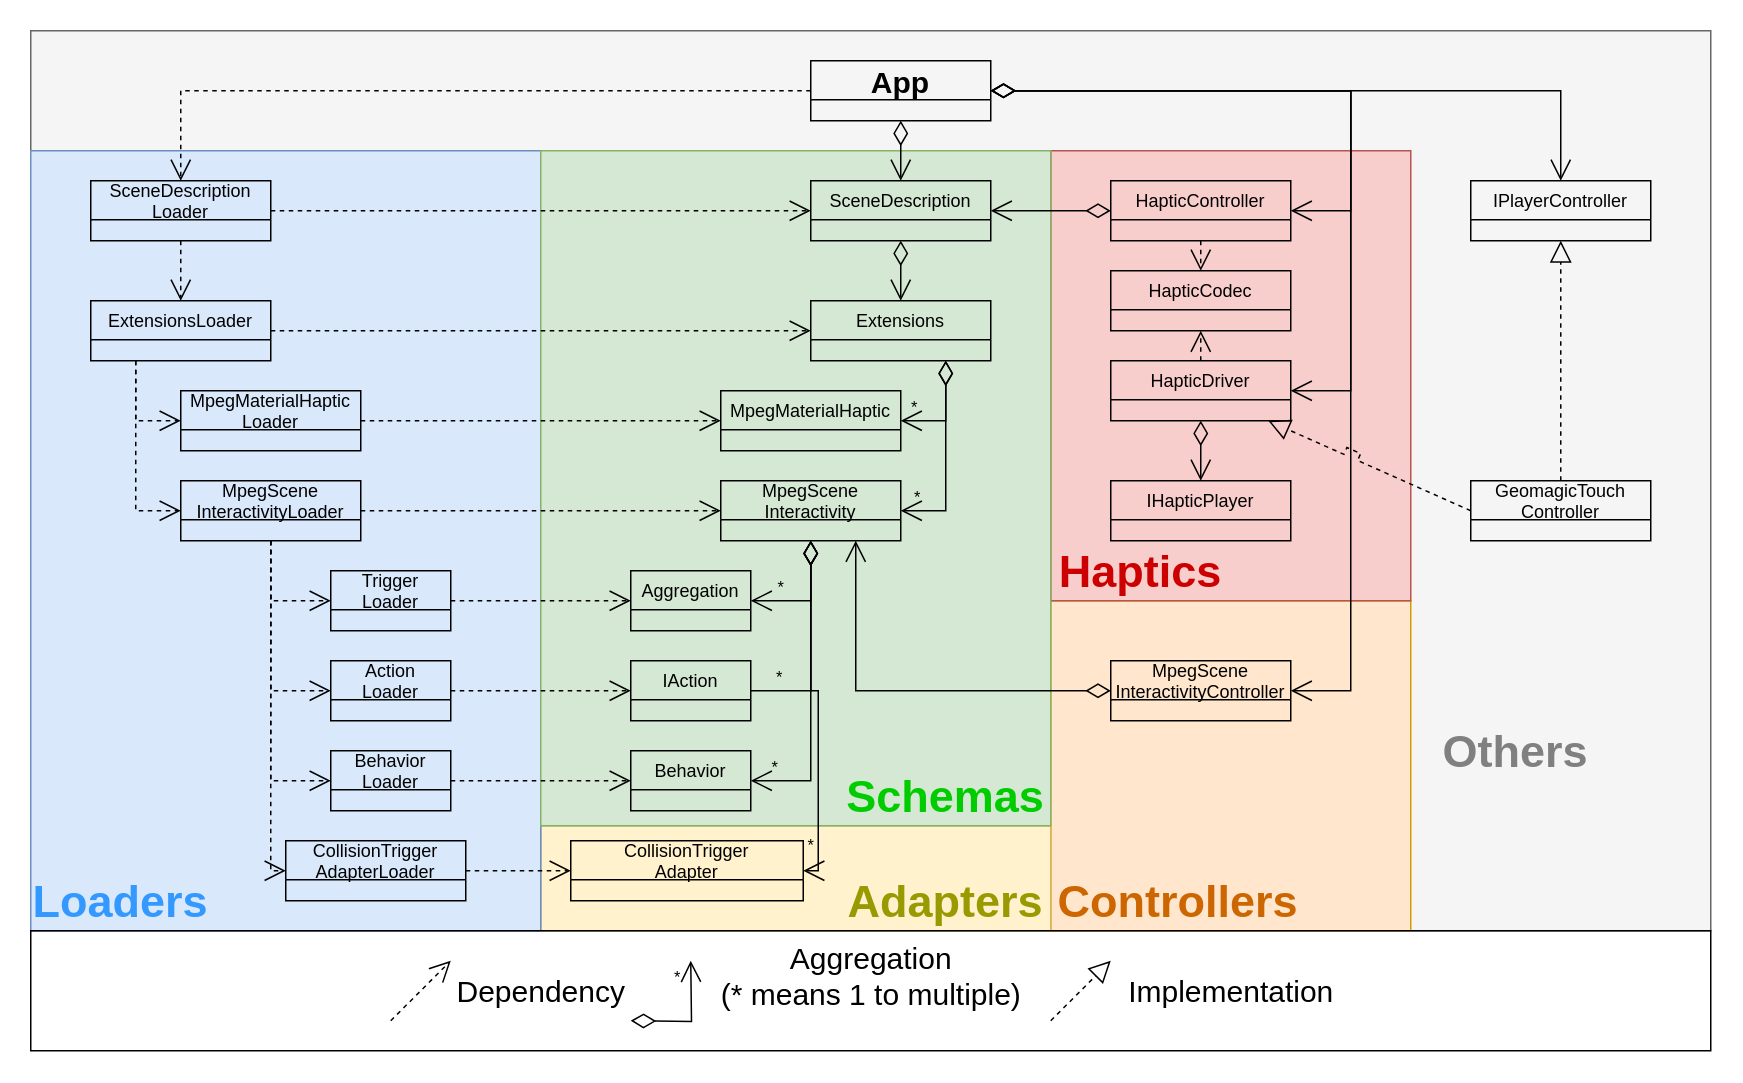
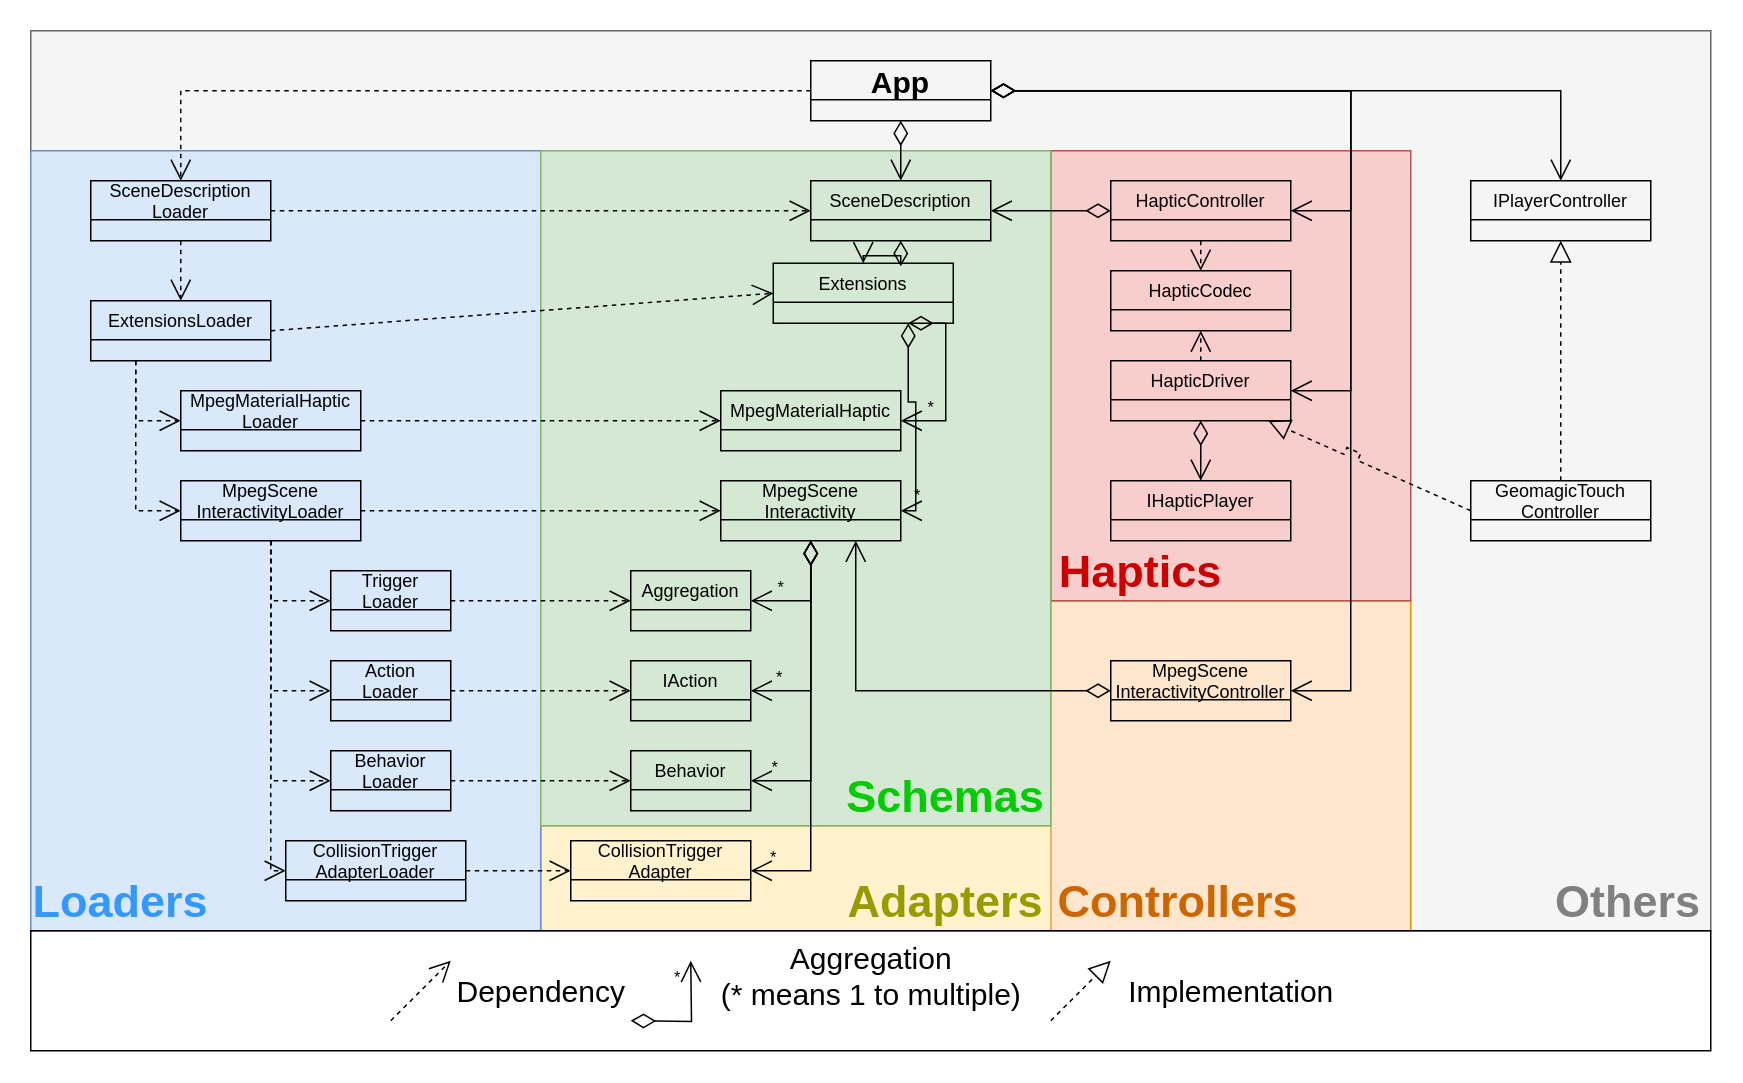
- <mxCell id="29" value="Extensions" style="swimlane;fontStyle=0;childLayout=stackLayout;horizontal=1;startSize=26;fillColor=none;horizontalStack=0;resizeParent=1;resizeParentMax=0;resizeLast=0;collapsible=1;marginBottom=0;" vertex="1" parent="1"><mxGeometry x="540" y="200" width="120" height="40" as="geometry" /></mxCell>
+ <mxCell id="29" value="Extensions" style="swimlane;fontStyle=0;childLayout=stackLayout;horizontal=1;startSize=26;fillColor=none;horizontalStack=0;resizeParent=1;resizeParentMax=0;resizeLast=0;collapsible=1;marginBottom=0;" vertex="1" parent="1"><mxGeometry x="515" y="175" width="120" height="40" as="geometry" /></mxCell>
- <mxCell id="43" value="" style="endArrow=none;html=1;endSize=12;startArrow=diamondThin;startSize=14;startFill=0;edgeStyle=orthogonalEdgeStyle;align=left;verticalAlign=bottom;exitX=0.5;exitY=1;exitDx=0;exitDy=0;entryX=1;entryY=0.5;entryDx=0;entryDy=0;rounded=0;" edge="1" parent="1" source="33" target="39"><mxGeometry x="-1" y="3" relative="1" as="geometry"><mxPoint x="580" y="410" as="sourcePoint" /><mxPoint x="550" y="470" as="targetPoint" /></mxGeometry></mxCell>
+ <mxCell id="43" value="" style="endArrow=open;html=1;endSize=12;startArrow=diamondThin;startSize=14;startFill=0;edgeStyle=orthogonalEdgeStyle;align=left;verticalAlign=bottom;exitX=0.5;exitY=1;exitDx=0;exitDy=0;entryX=1;entryY=0.5;entryDx=0;entryDy=0;rounded=0;" edge="1" parent="1" source="33" target="39"><mxGeometry x="-1" y="3" relative="1" as="geometry"><mxPoint x="580" y="410" as="sourcePoint" /><mxPoint x="550" y="470" as="targetPoint" /></mxGeometry></mxCell>
- <mxCell id="78" value="Others" style="text;html=1;strokeColor=none;fillColor=none;align=center;verticalAlign=middle;whiteSpace=wrap;rounded=0;labelBackgroundColor=none;fontStyle=1;fontColor=#808080;fontSize=30;" vertex="1" parent="1"><mxGeometry x="955" y="480" width="110" height="40" as="geometry" /></mxCell>
+ <mxCell id="78" value="Others" style="text;html=1;strokeColor=none;fillColor=none;align=center;verticalAlign=middle;whiteSpace=wrap;rounded=0;labelBackgroundColor=none;fontStyle=1;fontColor=#808080;fontSize=30;" vertex="1" parent="1"><mxGeometry x="1030" y="580" width="110" height="40" as="geometry" /></mxCell>
- <mxCell id="47" value="CollisionTrigger&#10;Adapter" style="swimlane;fontStyle=0;childLayout=stackLayout;horizontal=1;startSize=26;fillColor=none;horizontalStack=0;resizeParent=1;resizeParentMax=0;resizeLast=0;collapsible=1;marginBottom=0;" vertex="1" parent="1"><mxGeometry x="380" y="560" width="155" height="40" as="geometry" /></mxCell>
+ <mxCell id="47" value="CollisionTrigger&#10;Adapter" style="swimlane;fontStyle=0;childLayout=stackLayout;horizontal=1;startSize=26;fillColor=none;horizontalStack=0;resizeParent=1;resizeParentMax=0;resizeLast=0;collapsible=1;marginBottom=0;" vertex="1" parent="1"><mxGeometry x="380" y="560" width="120" height="40" as="geometry" /></mxCell>
